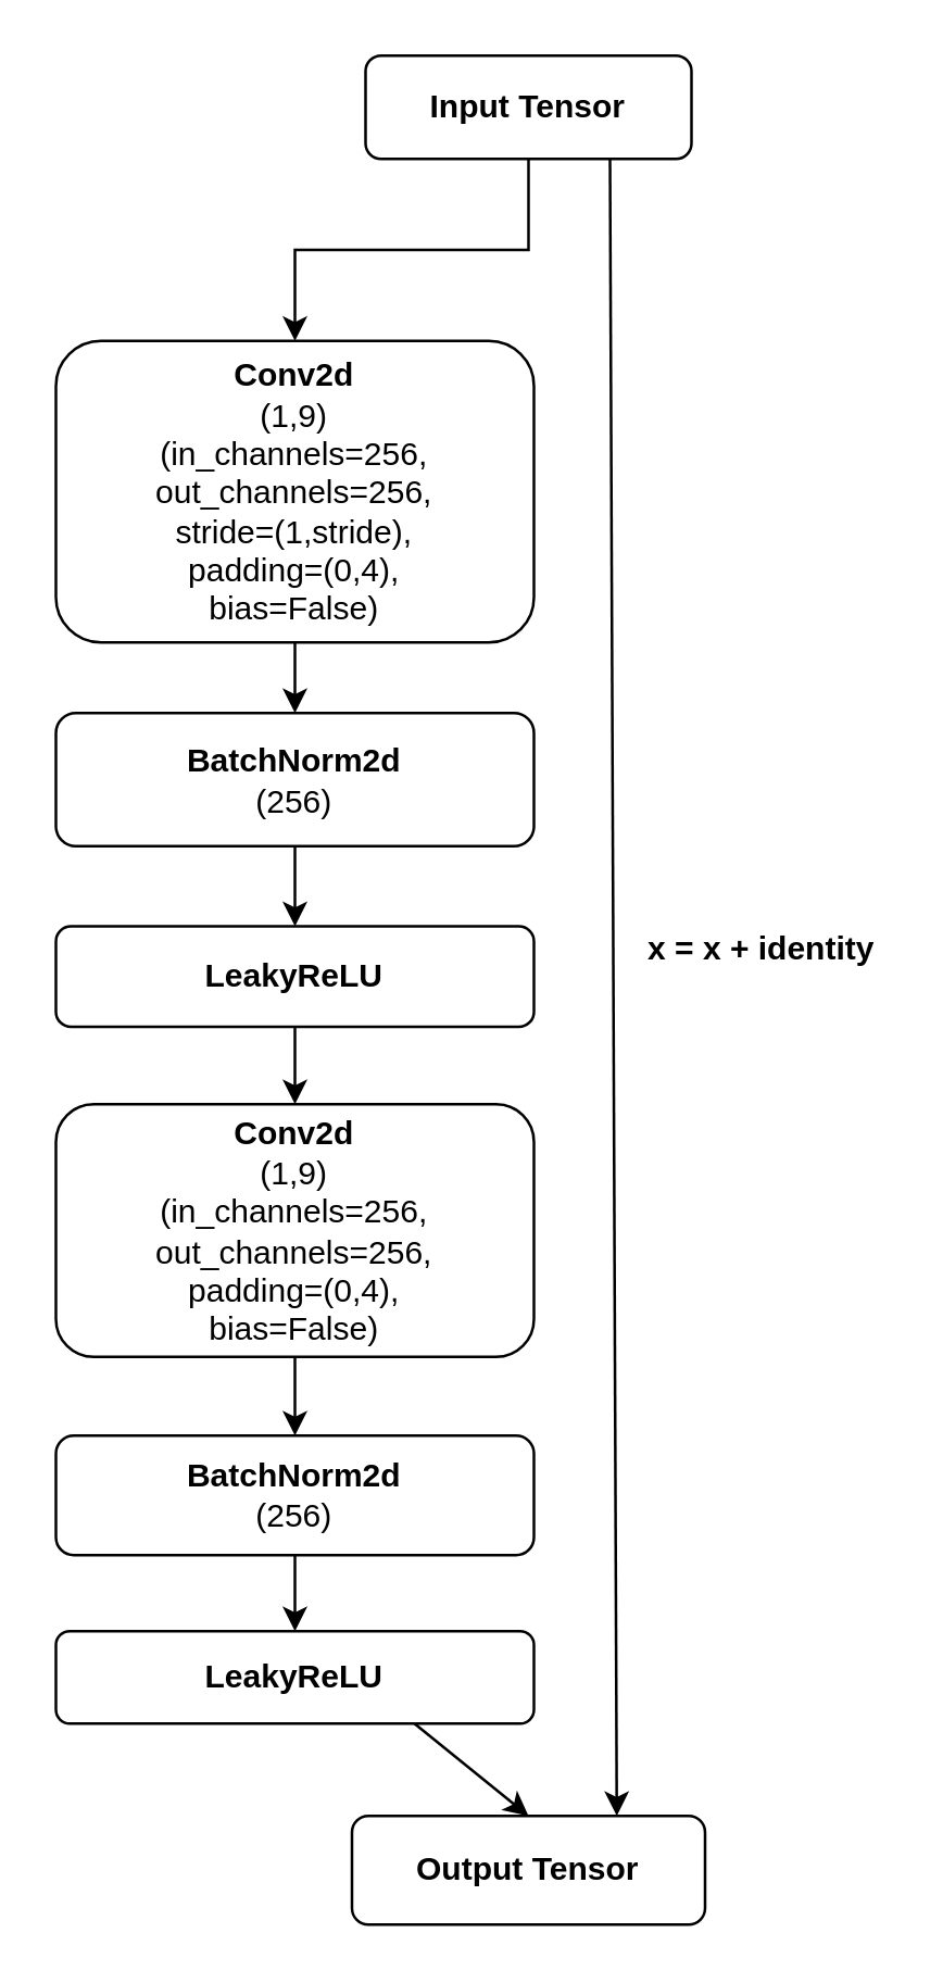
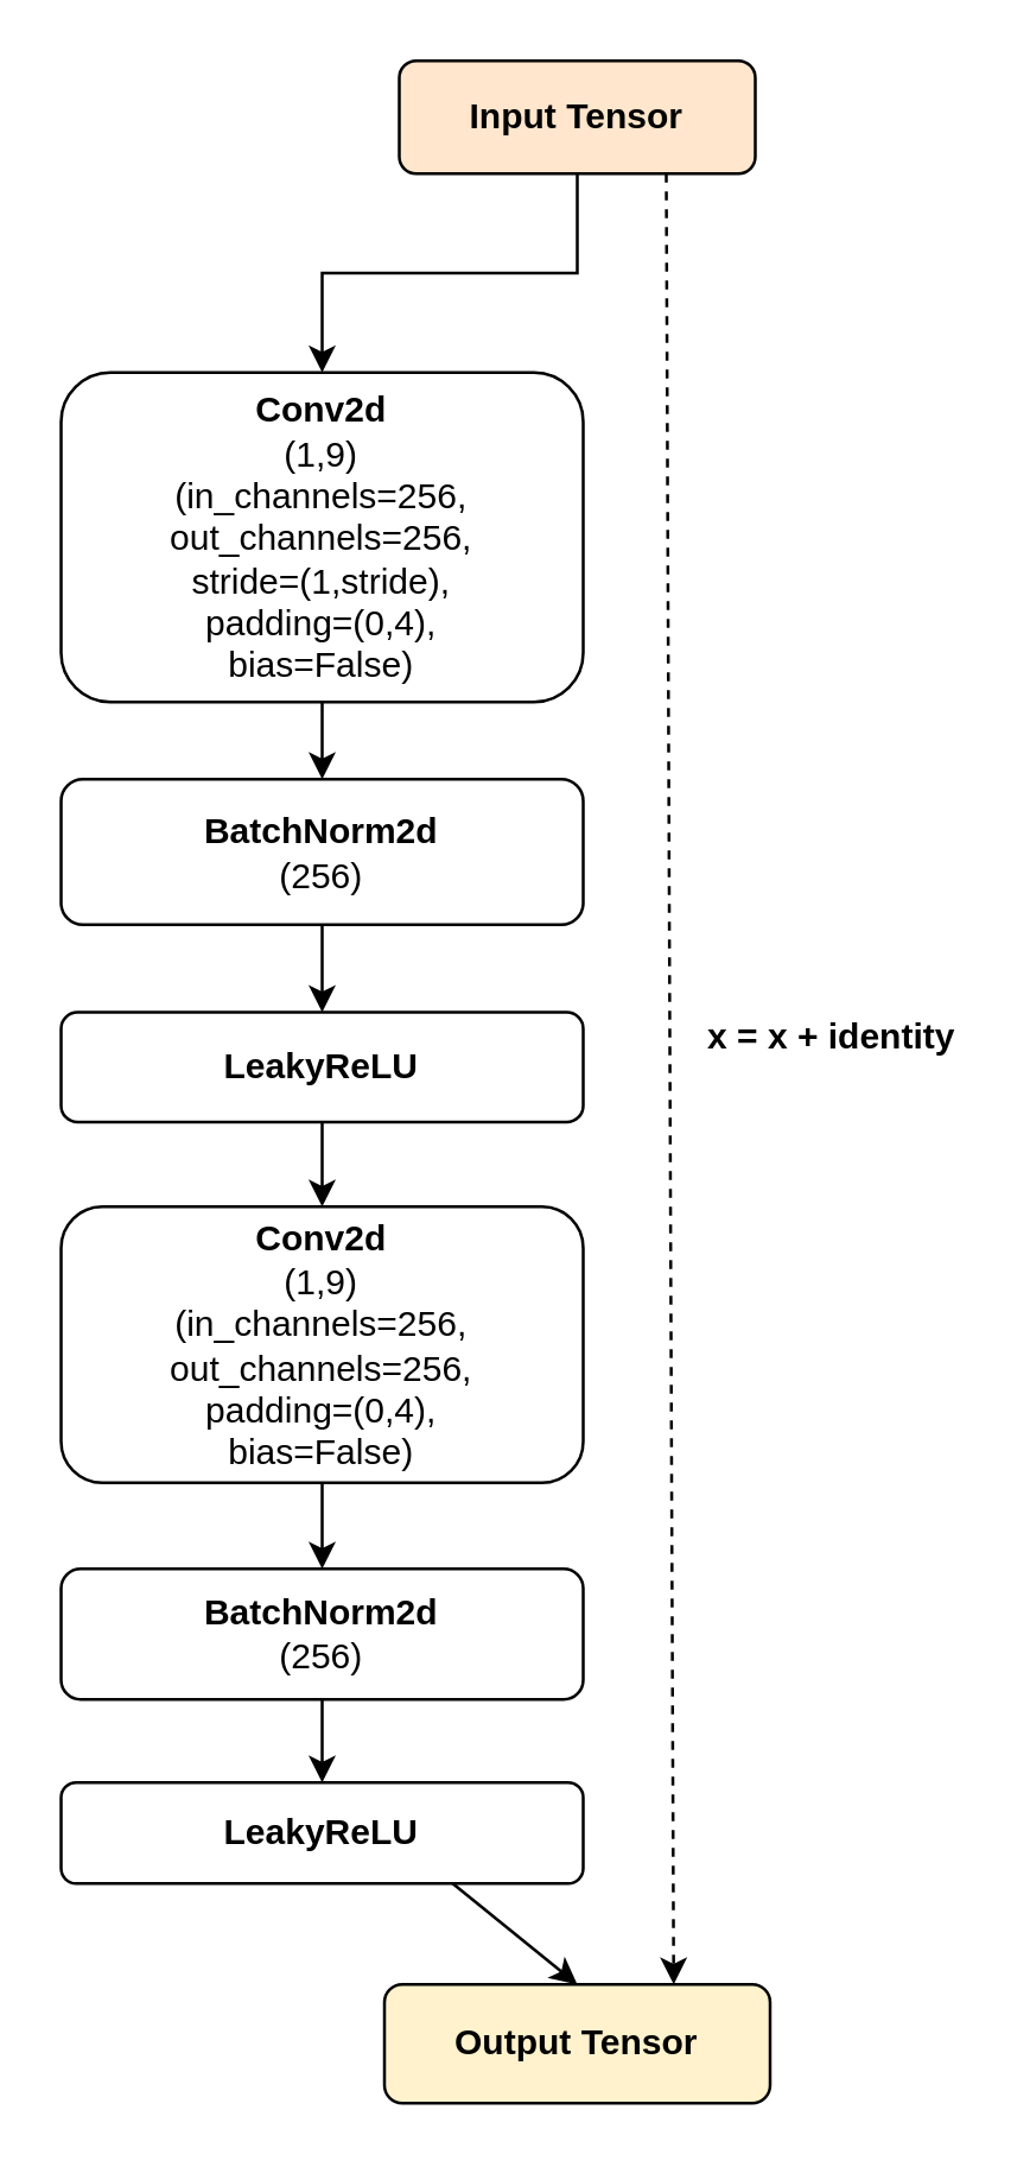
- <mxCell id="3" value="&lt;b&gt;Input Tensor&lt;/b&gt;" style="rounded=1;whiteSpace=wrap;html=1;" vertex="1" parent="1"><mxGeometry x="134" y="20" width="120" height="38" as="geometry" /></mxCell>
+ <mxCell id="3" value="&lt;b&gt;Input Tensor&lt;/b&gt;" style="rounded=1;whiteSpace=wrap;html=1;fillColor=#ffe6cc;" vertex="1" parent="1"><mxGeometry x="134" y="20" width="120" height="38" as="geometry" /></mxCell>
- <mxCell id="17" value="" style="endArrow=classic;html=1;rounded=0;exitX=0.75;exitY=1;exitDx=0;exitDy=0;entryX=0.75;entryY=0;entryDx=0;entryDy=0;" edge="1" parent="1" source="3" target="15"><mxGeometry width="50" height="50" relative="1" as="geometry"><mxPoint x="222" y="162" as="sourcePoint" /><mxPoint x="272" y="112" as="targetPoint" /></mxGeometry></mxCell>
+ <mxCell id="17" value="" style="endArrow=classic;html=1;rounded=0;exitX=0.75;exitY=1;exitDx=0;exitDy=0;entryX=0.75;entryY=0;entryDx=0;entryDy=0;dashed=1;" edge="1" parent="1" source="3" target="15"><mxGeometry width="50" height="50" relative="1" as="geometry"><mxPoint x="222" y="162" as="sourcePoint" /><mxPoint x="272" y="112" as="targetPoint" /></mxGeometry></mxCell>
- <mxCell id="15" value="&lt;b&gt;Output Tensor&lt;/b&gt;" style="rounded=1;whiteSpace=wrap;html=1;" vertex="1" parent="1"><mxGeometry x="129" y="668" width="130" height="40" as="geometry" /></mxCell>
+ <mxCell id="15" value="&lt;b&gt;Output Tensor&lt;/b&gt;" style="rounded=1;whiteSpace=wrap;html=1;fillColor=#fff2cc;" vertex="1" parent="1"><mxGeometry x="129" y="668" width="130" height="40" as="geometry" /></mxCell>
